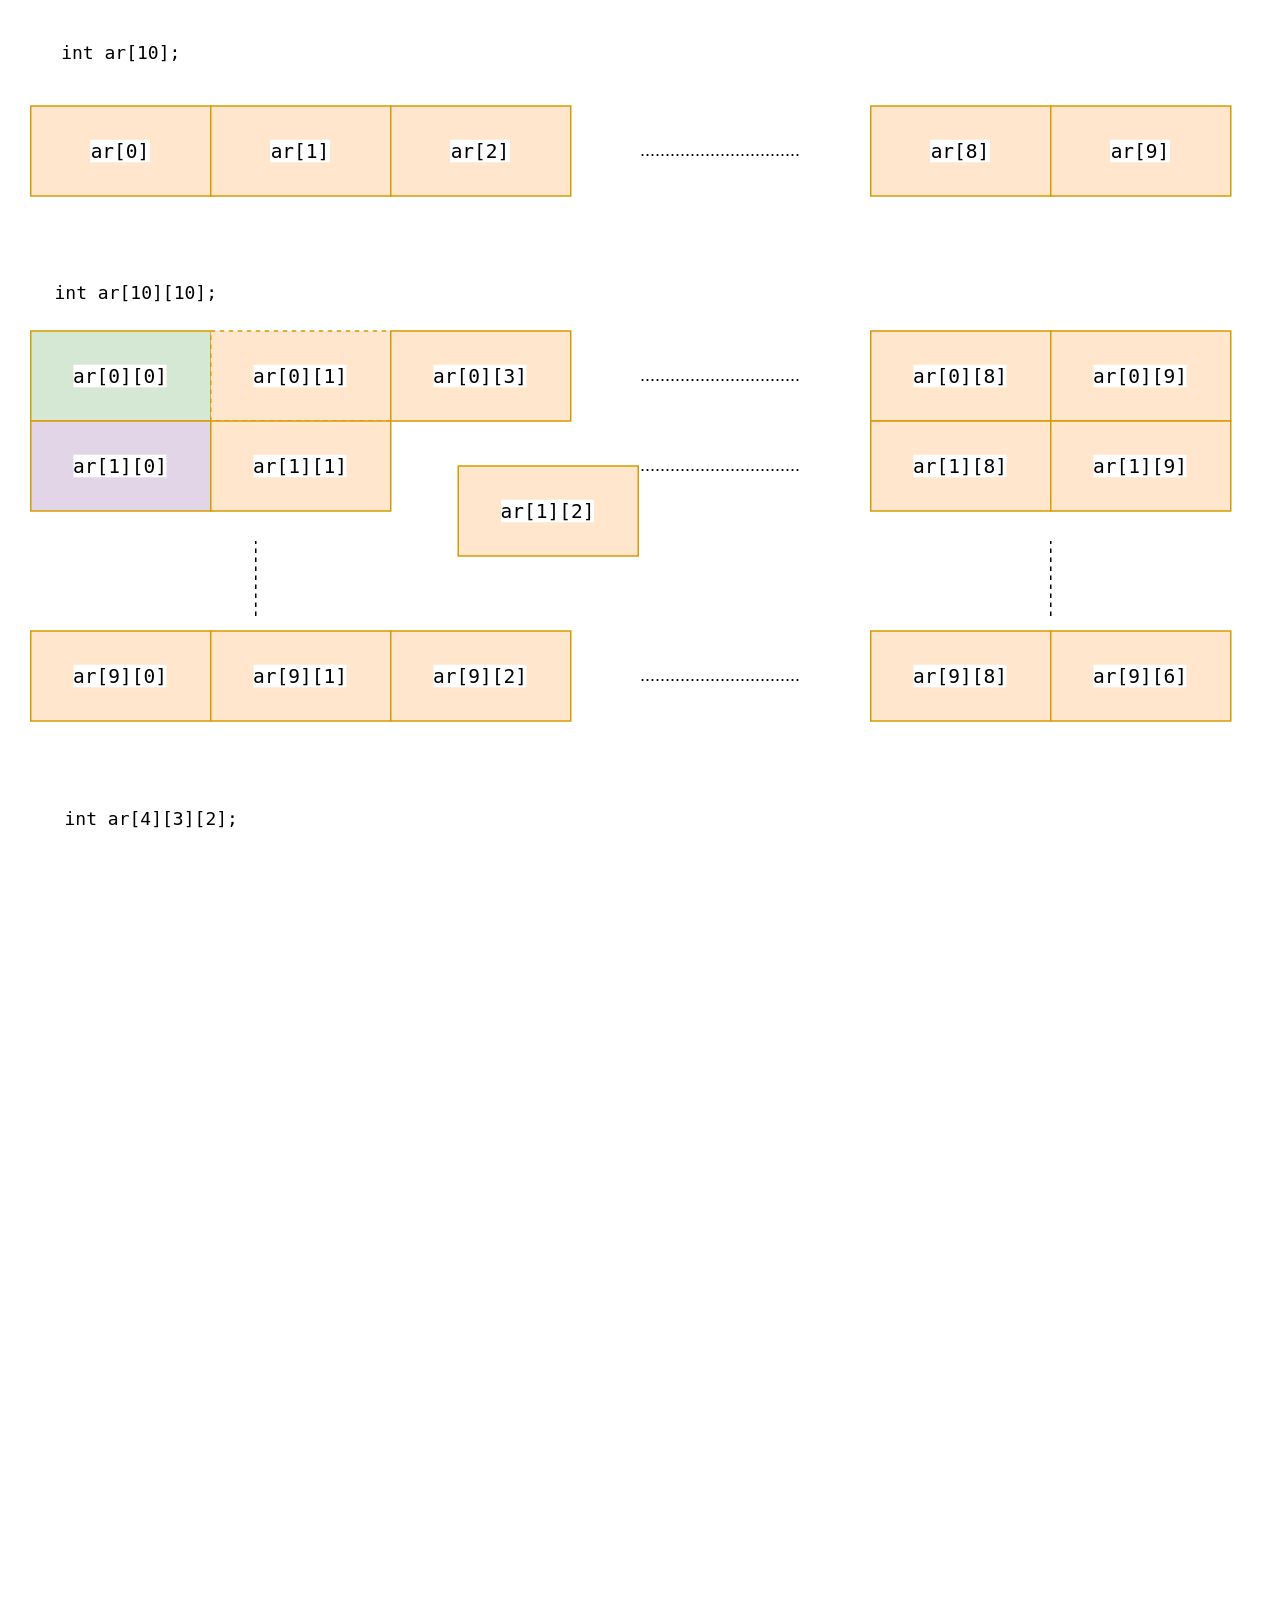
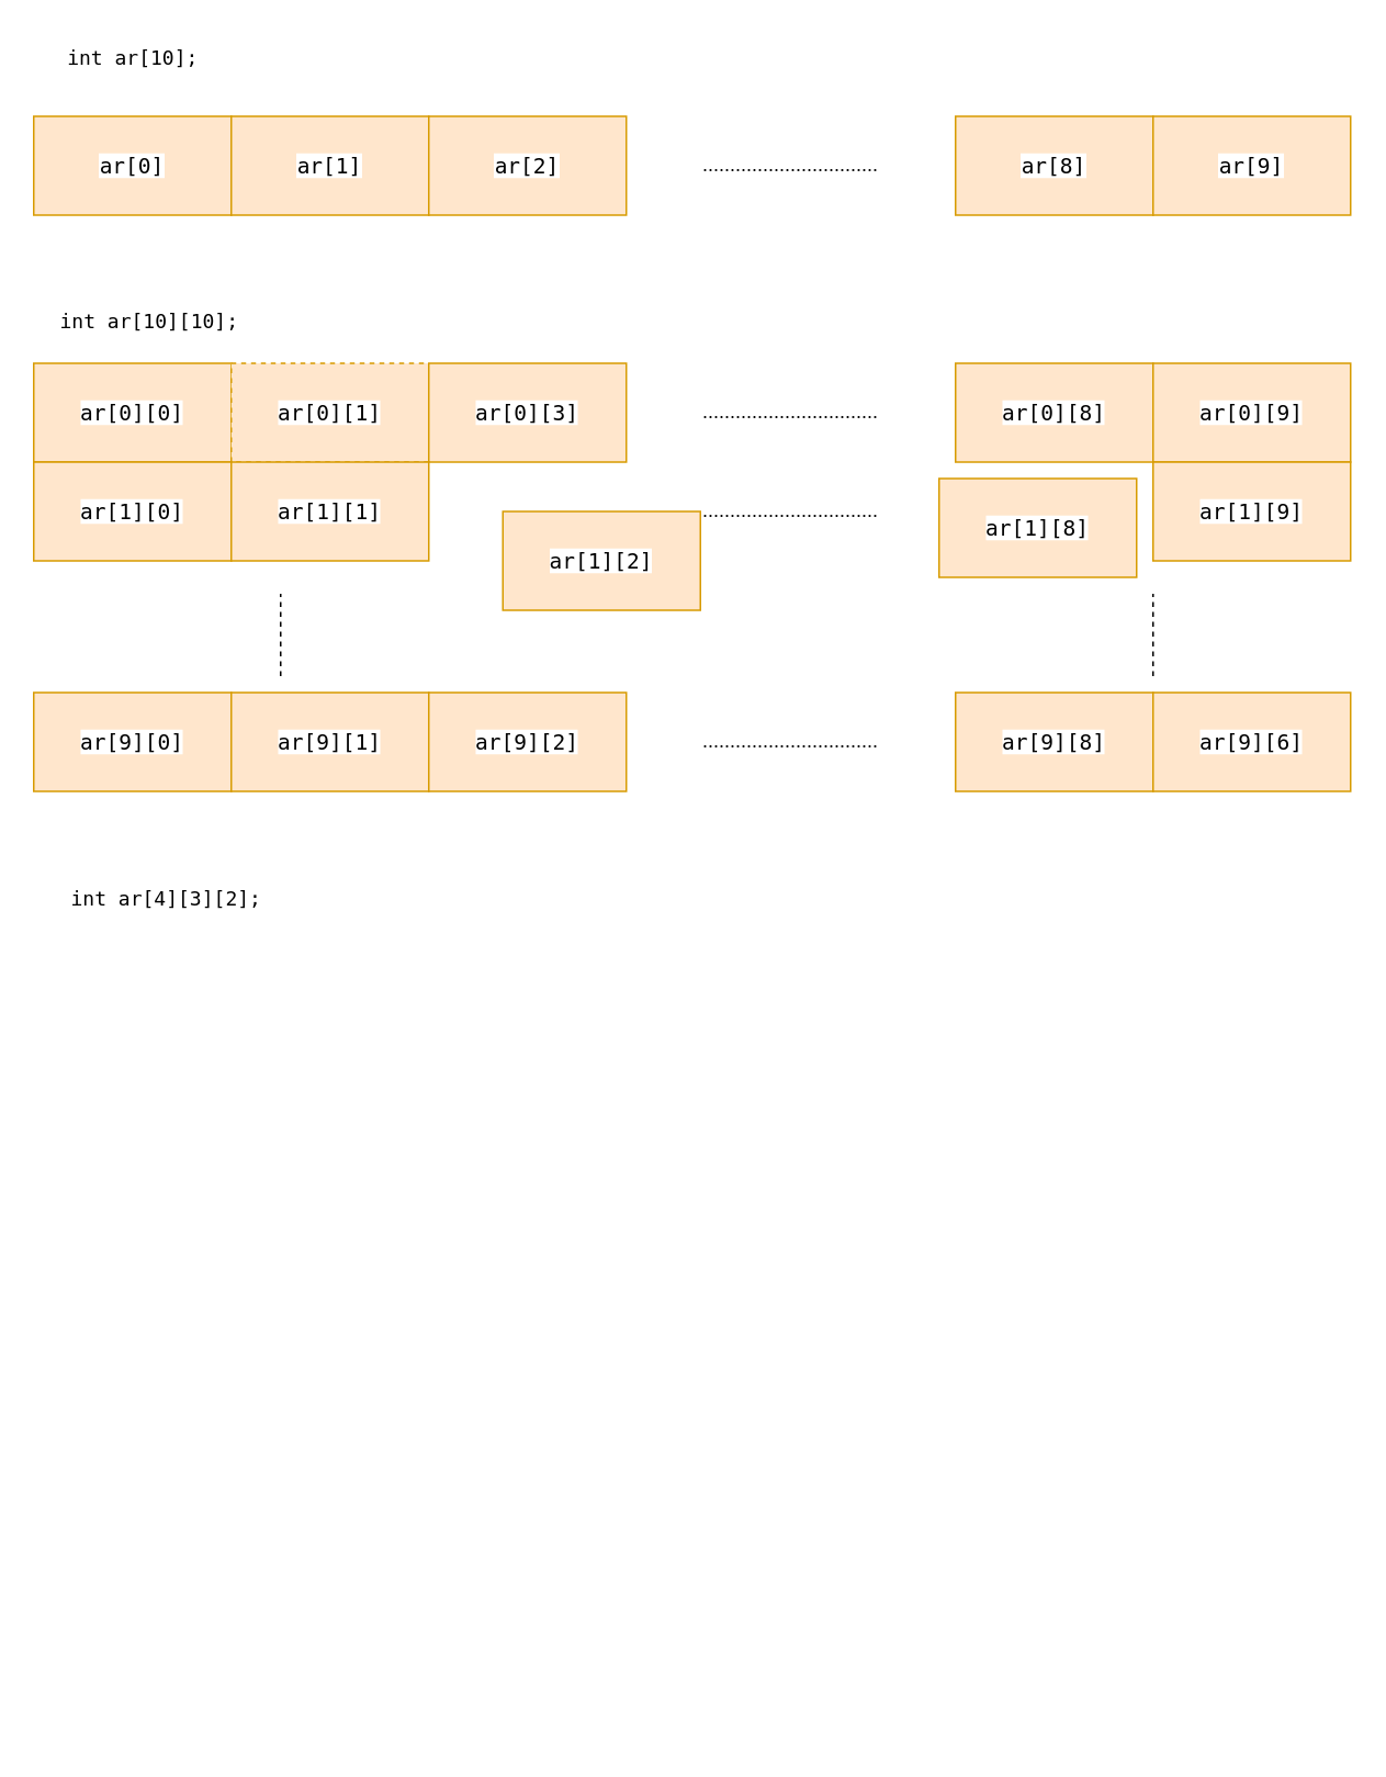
- <mxCell id="10" value="&lt;span style=&quot;font-family: monospace; font-size: medium; text-align: start; background-color: rgb(255, 255, 255);&quot;&gt;ar[0][0]&lt;/span&gt;" style="rounded=0;whiteSpace=wrap;html=1;fillColor=#d5e8d4;strokeColor=#d79b00;" parent="1" vertex="1"><mxGeometry x="20" y="220" width="120" height="60" as="geometry" /></mxCell>
+ <mxCell id="10" value="&lt;span style=&quot;font-family: monospace; font-size: medium; text-align: start; background-color: rgb(255, 255, 255);&quot;&gt;ar[0][0]&lt;/span&gt;" style="rounded=0;whiteSpace=wrap;html=1;fillColor=#ffe6cc;strokeColor=#d79b00;" parent="1" vertex="1"><mxGeometry x="20" y="220" width="120" height="60" as="geometry" /></mxCell>
- <mxCell id="16" value="&lt;span style=&quot;font-family: monospace; font-size: medium; text-align: start; background-color: rgb(255, 255, 255);&quot;&gt;ar[1][0]&lt;/span&gt;" style="rounded=0;whiteSpace=wrap;html=1;fillColor=#e1d5e7;strokeColor=#d79b00;" parent="1" vertex="1"><mxGeometry x="20" y="280" width="120" height="60" as="geometry" /></mxCell>
+ <mxCell id="16" value="&lt;span style=&quot;font-family: monospace; font-size: medium; text-align: start; background-color: rgb(255, 255, 255);&quot;&gt;ar[1][0]&lt;/span&gt;" style="rounded=0;whiteSpace=wrap;html=1;fillColor=#ffe6cc;strokeColor=#d79b00;" parent="1" vertex="1"><mxGeometry x="20" y="280" width="120" height="60" as="geometry" /></mxCell>
- <mxCell id="19" value="&lt;span style=&quot;font-family: monospace; font-size: medium; text-align: start; background-color: rgb(255, 255, 255);&quot;&gt;ar[1][8]&lt;/span&gt;" style="rounded=0;whiteSpace=wrap;html=1;fillColor=#ffe6cc;strokeColor=#d79b00;" parent="1" vertex="1"><mxGeometry x="580" y="280" width="120" height="60" as="geometry" /></mxCell>
+ <mxCell id="19" value="&lt;span style=&quot;font-family: monospace; font-size: medium; text-align: start; background-color: rgb(255, 255, 255);&quot;&gt;ar[1][8]&lt;/span&gt;" style="rounded=0;whiteSpace=wrap;html=1;fillColor=#ffe6cc;strokeColor=#d79b00;" parent="1" vertex="1"><mxGeometry x="570" y="290" width="120" height="60" as="geometry" /></mxCell>
